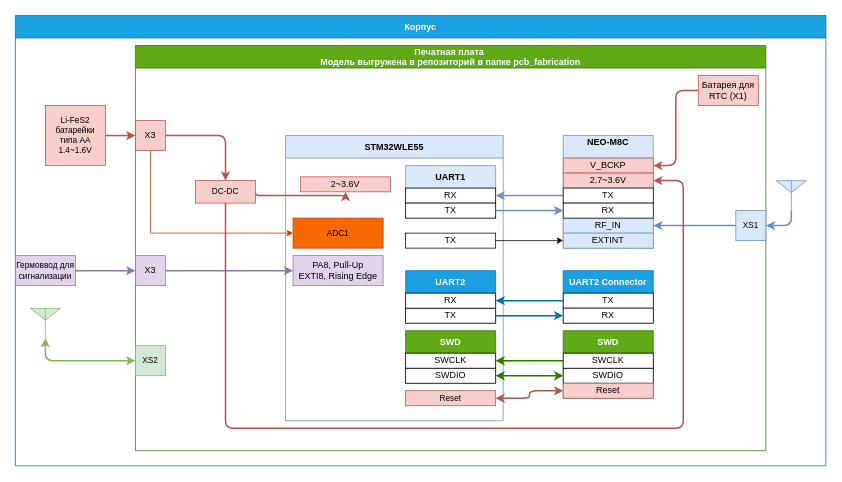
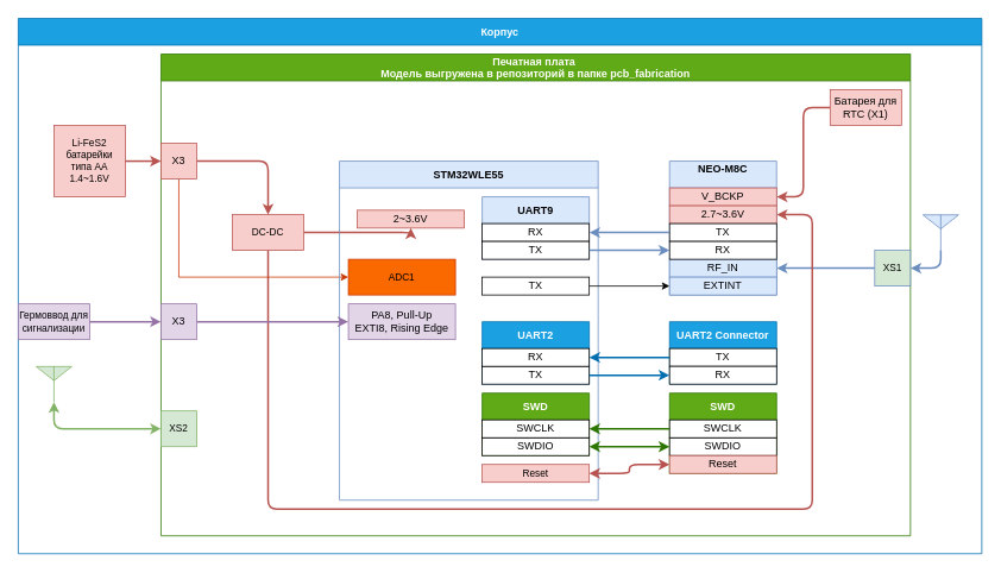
- <mxCell id="16" value="UART1" style="swimlane;startSize=30;fillColor=#dae8fc;strokeColor=#6c8ebf;" parent="15" vertex="1"><mxGeometry x="160" y="40" width="120" height="70" as="geometry" /></mxCell>
+ <mxCell id="16" value="UART9" style="swimlane;startSize=30;fillColor=#dae8fc;strokeColor=#6c8ebf;" parent="15" vertex="1"><mxGeometry x="160" y="40" width="120" height="70" as="geometry" /></mxCell>
- <mxCell id="7" value="DC-DC" style="rounded=0;whiteSpace=wrap;html=1;fontSize=11;fillColor=#f8cecc;strokeColor=#b85450;" parent="3" vertex="1"><mxGeometry x="80" y="180" width="80" height="30" as="geometry" /></mxCell>
+ <mxCell id="7" value="DC-DC" style="rounded=0;whiteSpace=wrap;html=1;fontSize=11;fillColor=#f8cecc;strokeColor=#b85450;" parent="3" vertex="1"><mxGeometry x="80" y="180" width="80" height="40" as="geometry" /></mxCell>
- <mxCell id="11" value="&lt;font style=&quot;font-size: 11px&quot;&gt;XS1&lt;/font&gt;" style="rounded=0;whiteSpace=wrap;html=1;fontSize=11;fillColor=#dae8fc;strokeColor=#6c8ebf;" parent="3" vertex="1"><mxGeometry x="800" y="220" width="40" height="40" as="geometry" /></mxCell>
+ <mxCell id="11" value="&lt;font style=&quot;font-size: 11px&quot;&gt;XS1&lt;/font&gt;" style="rounded=0;whiteSpace=wrap;html=1;fontSize=11;fillColor=#d5e8d4;strokeColor=#6c8ebf;" parent="3" vertex="1"><mxGeometry x="800" y="220" width="40" height="40" as="geometry" /></mxCell>
